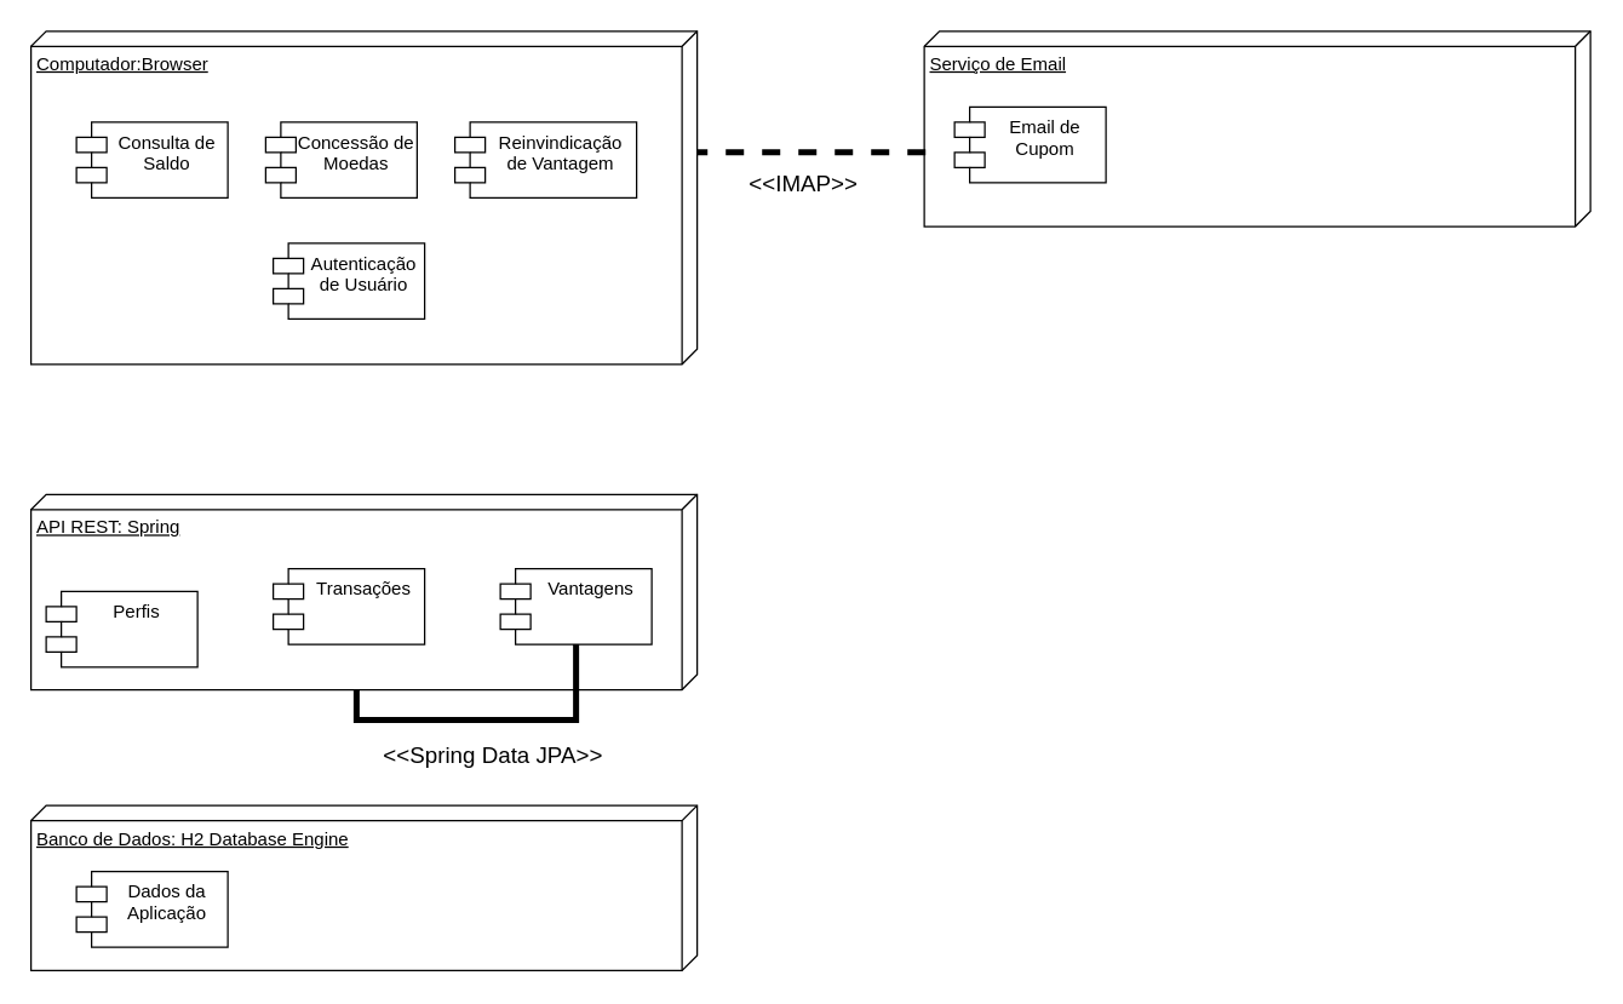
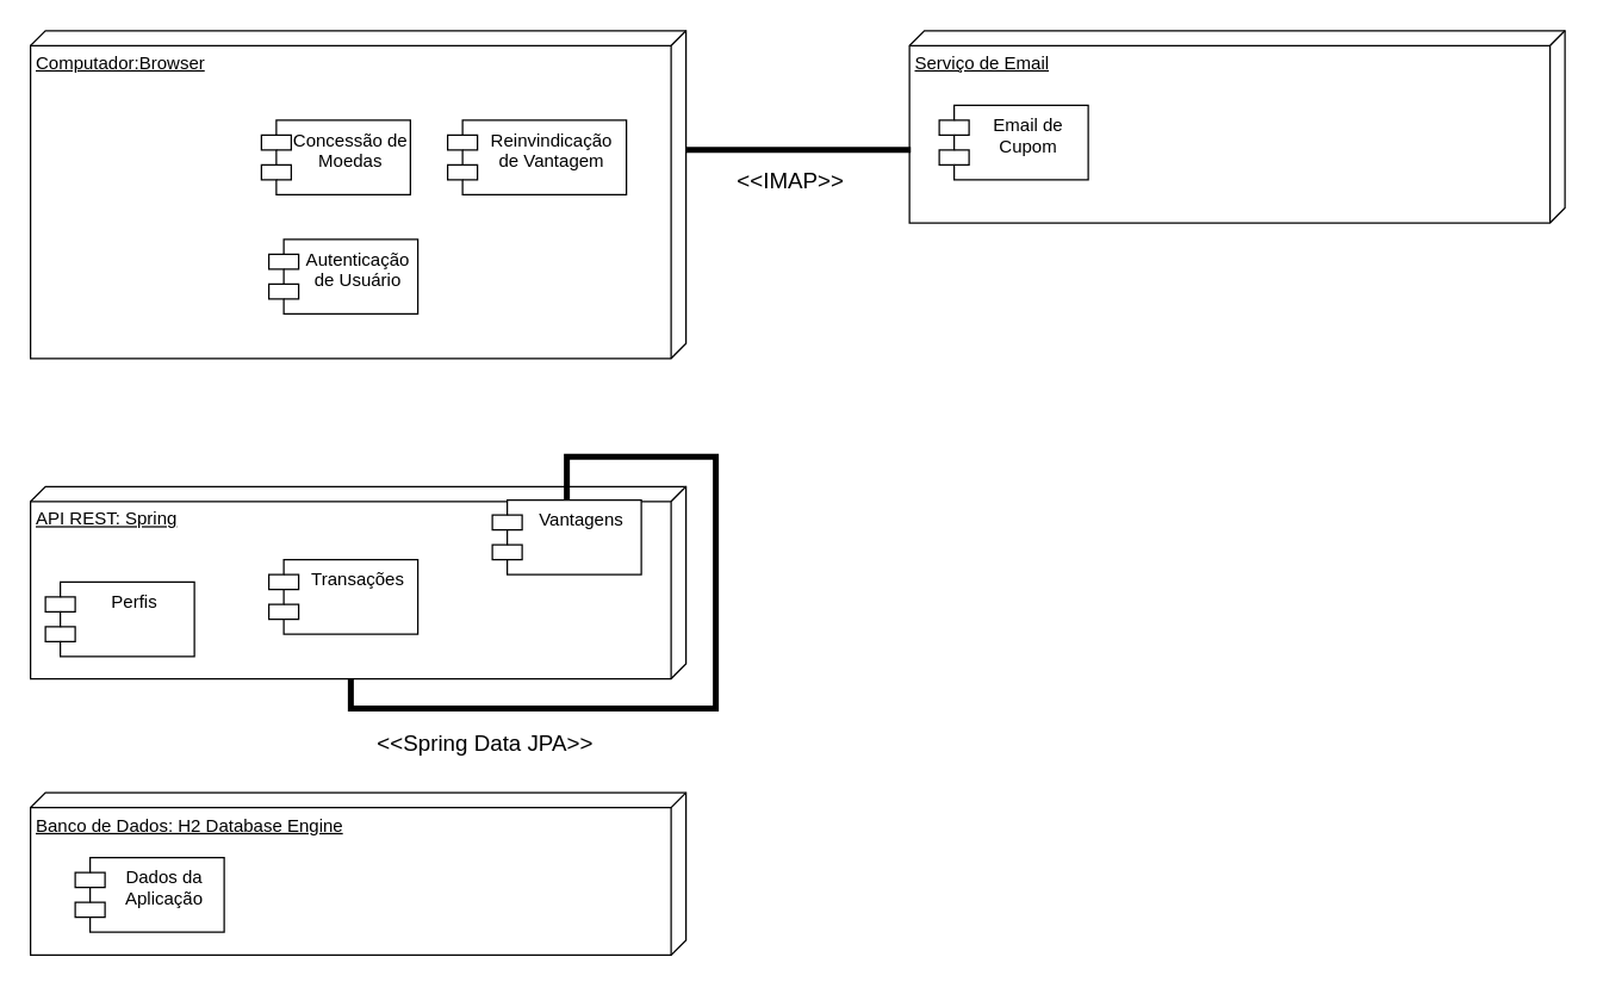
- <mxCell id="6" style="edgeStyle=orthogonalEdgeStyle;rounded=0;orthogonalLoop=1;jettySize=auto;html=1;exitX=0.62;exitY=0.998;exitDx=0;exitDy=0;exitPerimeter=0;entryX=0;entryY=0;entryDx=80;entryDy=0;entryPerimeter=0;strokeWidth=4;endArrow=none;startFill=0;startArrow=none;dashed=1;" parent="1" source="5" target="2" edge="1"><mxGeometry relative="1" as="geometry"><mxPoint x="825" y="457" as="targetPoint" /></mxGeometry></mxCell>
+ <mxCell id="6" style="edgeStyle=orthogonalEdgeStyle;rounded=0;orthogonalLoop=1;jettySize=auto;html=1;exitX=0.62;exitY=0.998;exitDx=0;exitDy=0;exitPerimeter=0;entryX=0;entryY=0;entryDx=80;entryDy=0;entryPerimeter=0;strokeWidth=4;endArrow=none;startFill=0;startArrow=none;" parent="1" source="5" target="2" edge="1"><mxGeometry relative="1" as="geometry"><mxPoint x="825" y="457" as="targetPoint" /></mxGeometry></mxCell>
- <mxCell id="10" value="Consulta de Saldo" style="shape=module;align=left;spacingLeft=20;align=center;verticalAlign=top;whiteSpace=wrap;html=1;" vertex="1" parent="1"><mxGeometry x="50" y="80" width="100" height="50" as="geometry" /></mxCell>
- <mxCell id="14" value="Vantagens" style="shape=module;align=left;spacingLeft=20;align=center;verticalAlign=top;whiteSpace=wrap;html=1;" vertex="1" parent="1"><mxGeometry x="330" y="375" width="100" height="50" as="geometry" /></mxCell>
+ <mxCell id="14" value="Vantagens" style="shape=module;align=left;spacingLeft=20;align=center;verticalAlign=top;whiteSpace=wrap;html=1;" vertex="1" parent="1"><mxGeometry x="330" y="335" width="100" height="50" as="geometry" /></mxCell>
